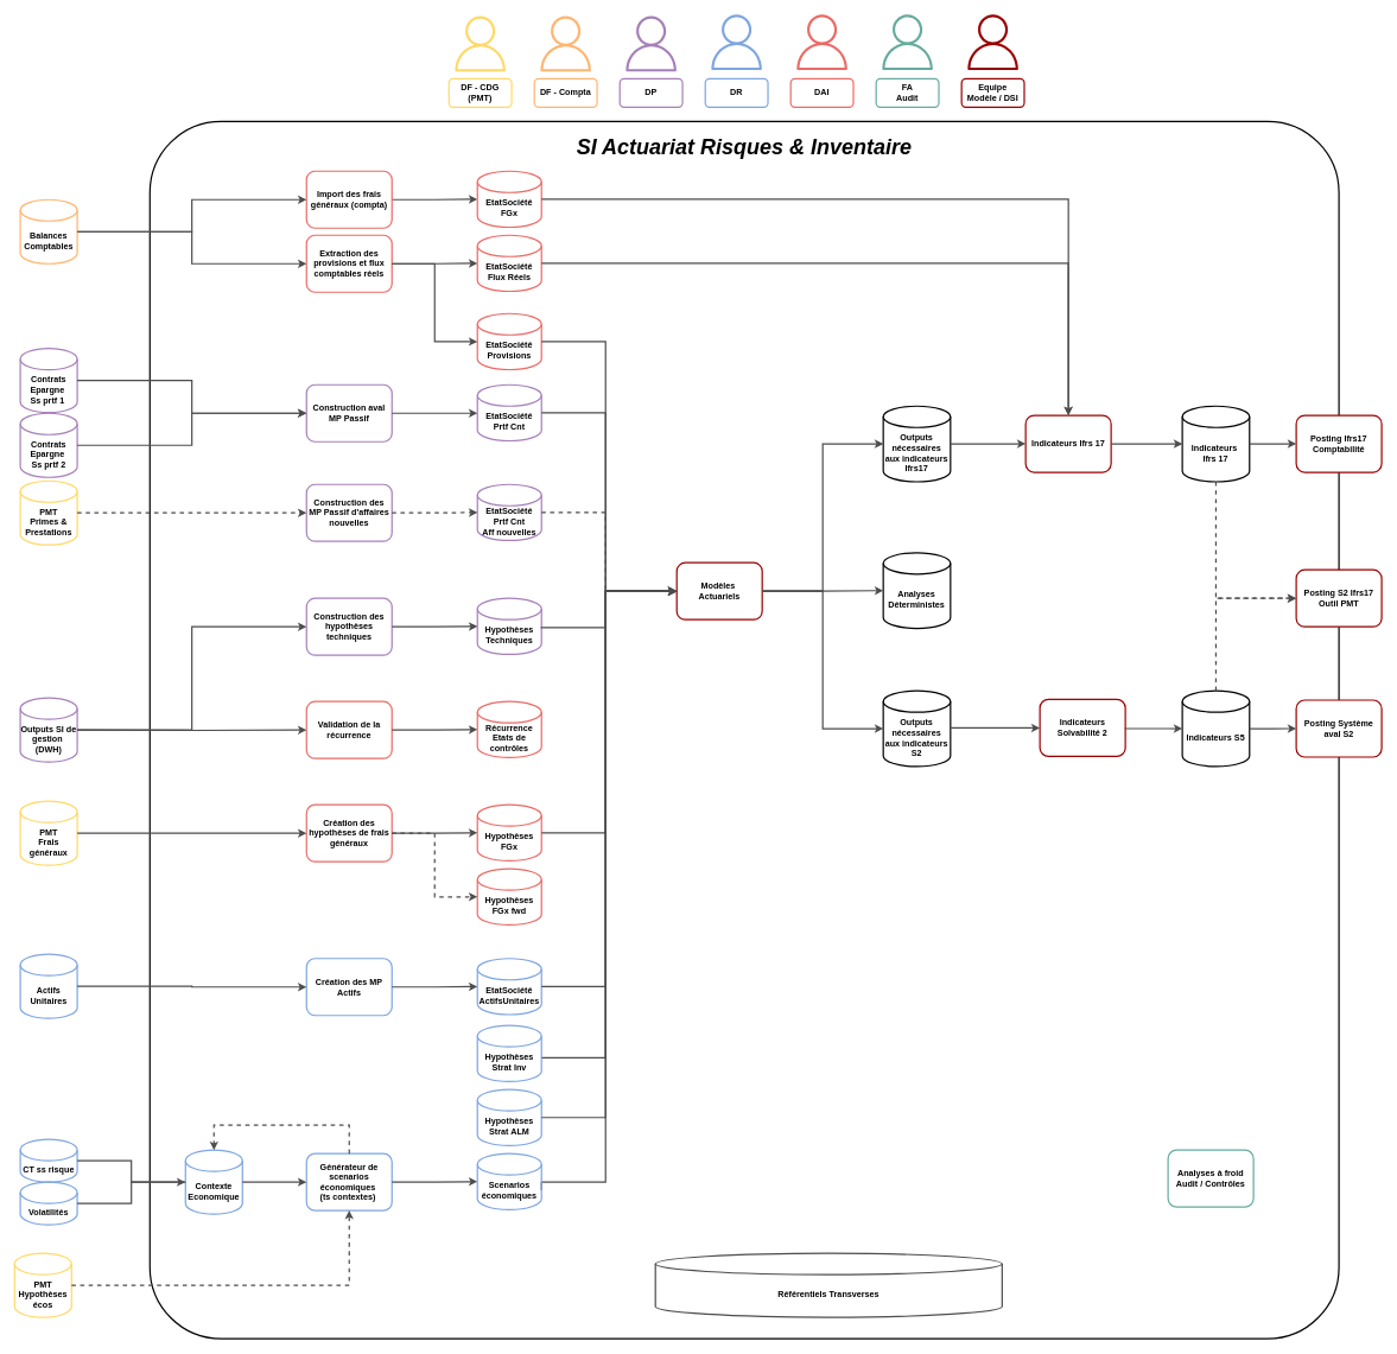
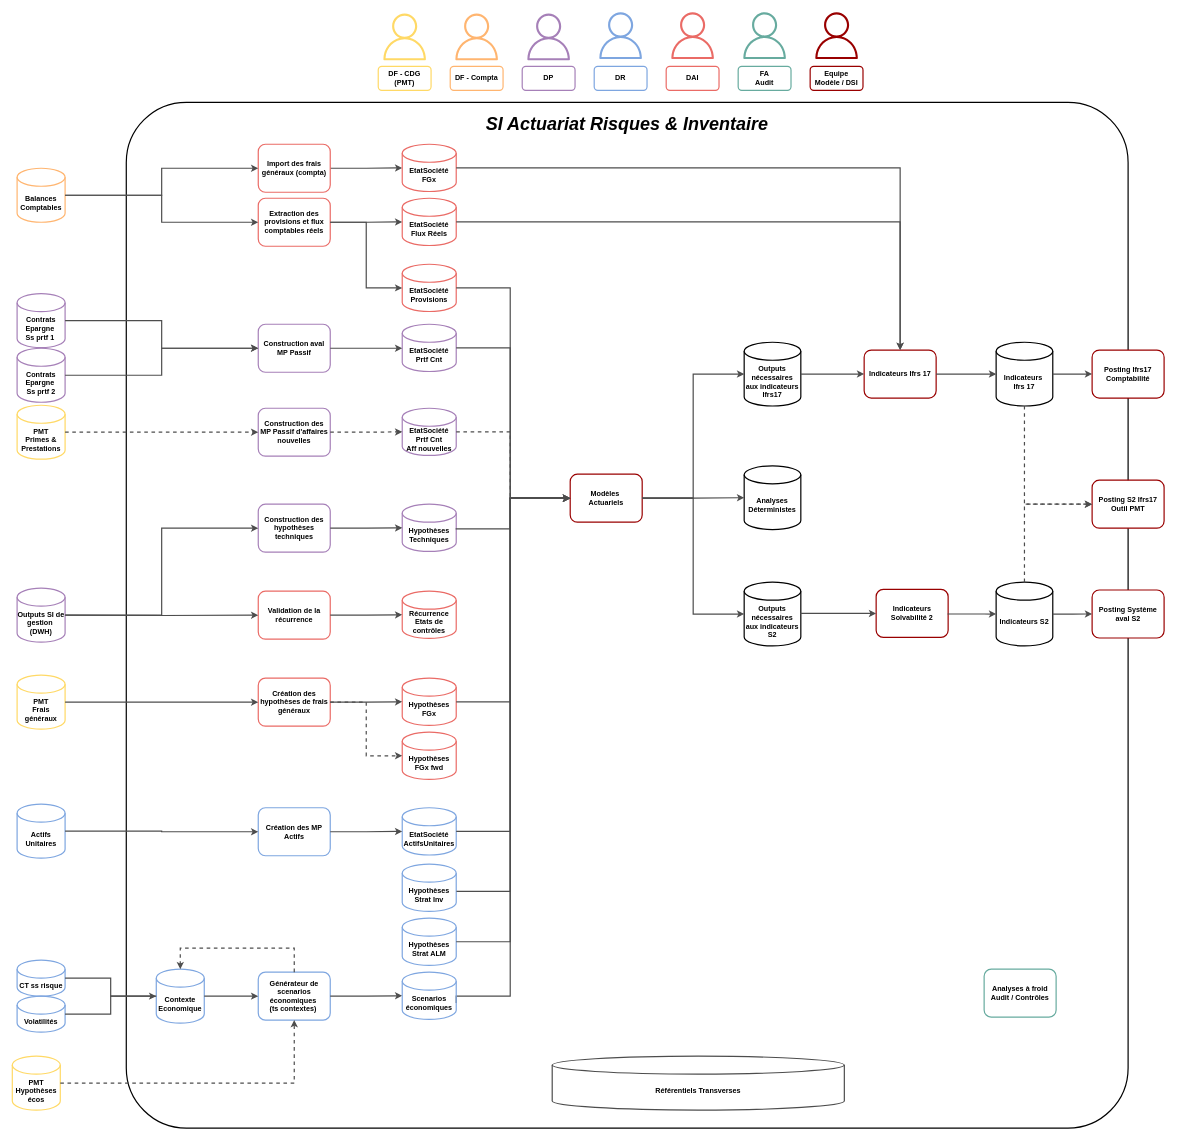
- <mxCell id="33" value="Indicateurs S5" style="shape=cylinder3;whiteSpace=wrap;html=1;boundedLbl=1;backgroundOutline=1;size=15;fontStyle=1;strokeWidth=2;" parent="1" vertex="1"><mxGeometry x="1660" y="970" width="94.44" height="106.25" as="geometry" /></mxCell>
+ <mxCell id="33" value="Indicateurs S2" style="shape=cylinder3;whiteSpace=wrap;html=1;boundedLbl=1;backgroundOutline=1;size=15;fontStyle=1;strokeWidth=2;" parent="1" vertex="1"><mxGeometry x="1660" y="970" width="94.44" height="106.25" as="geometry" /></mxCell>
